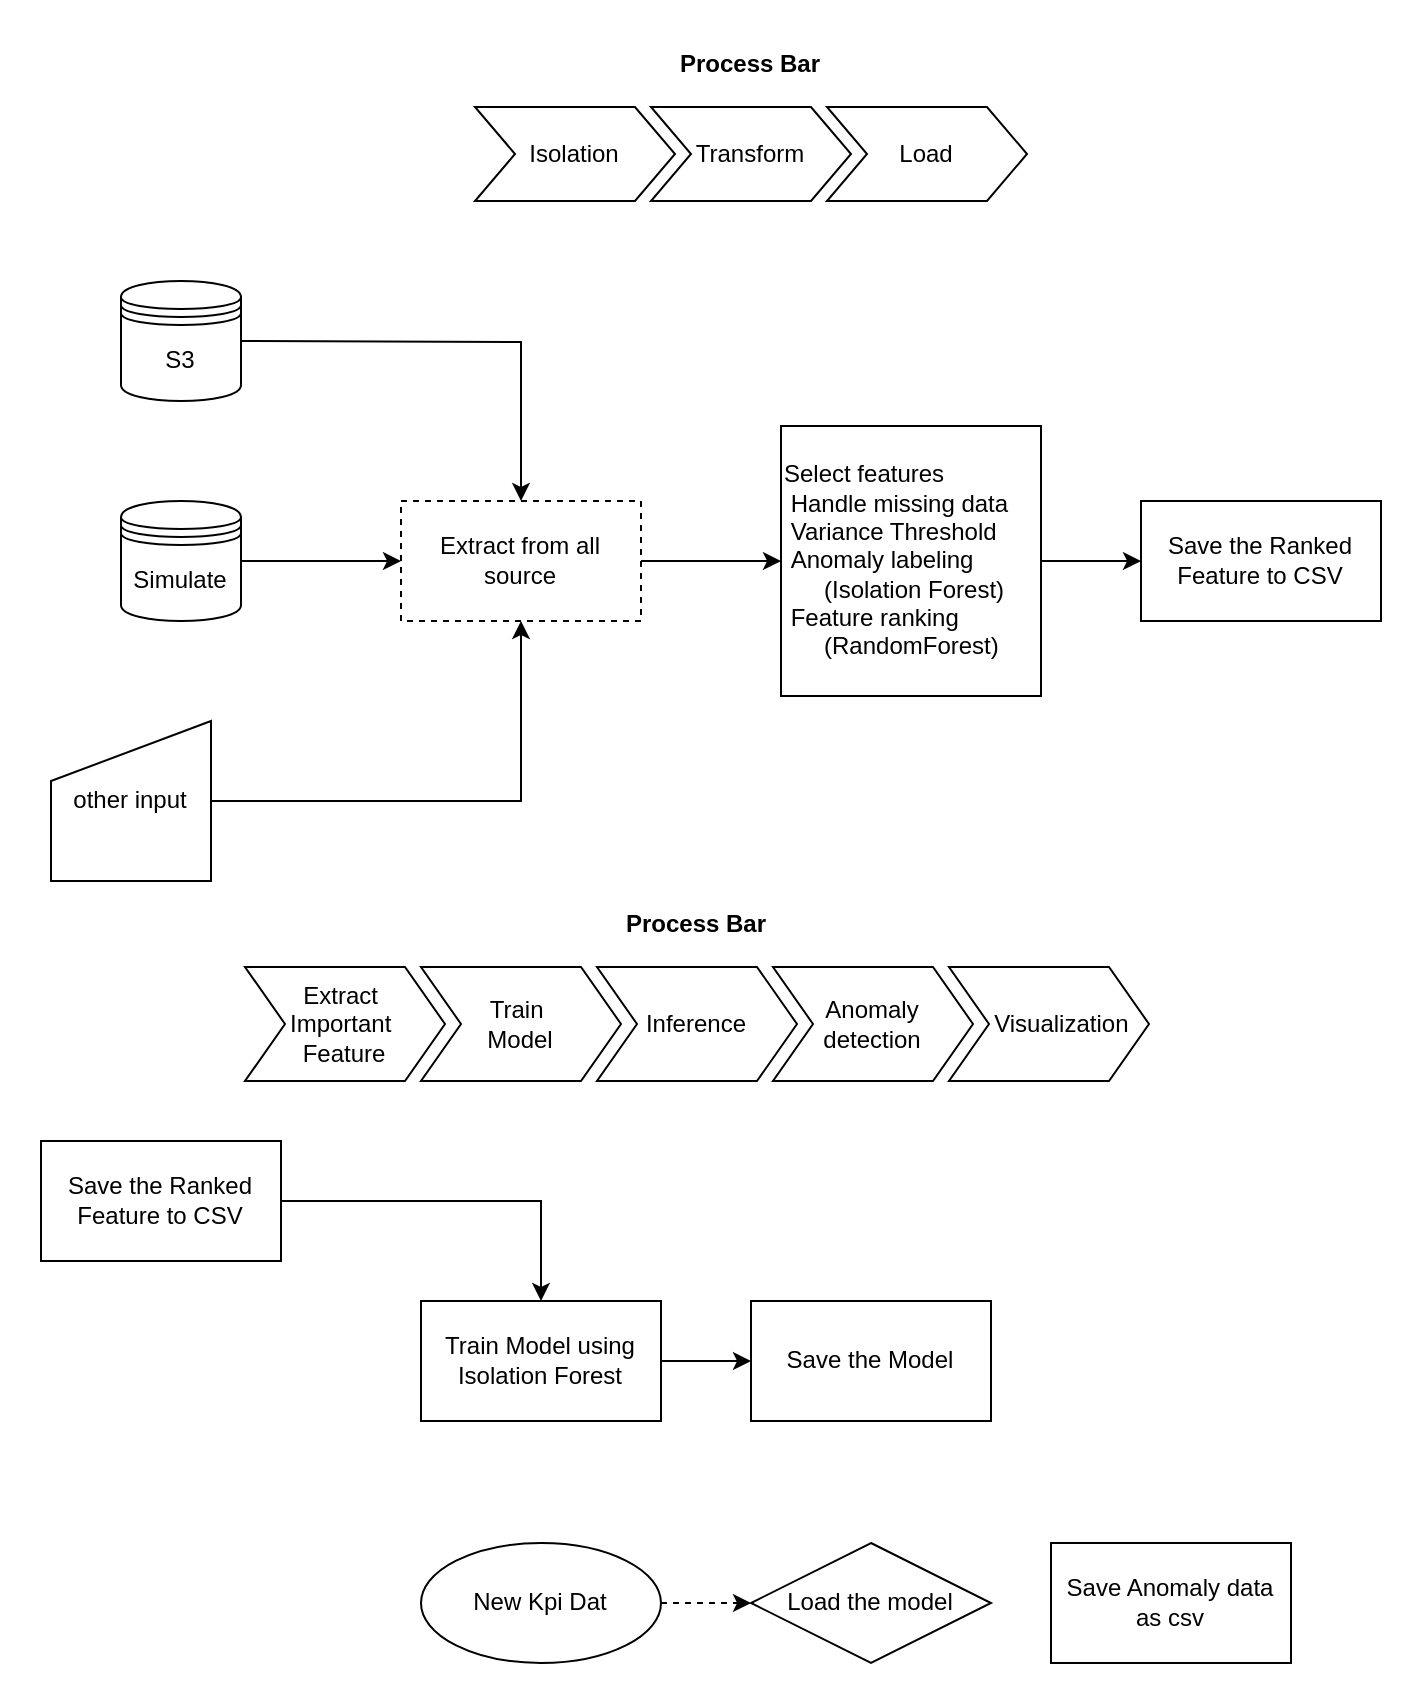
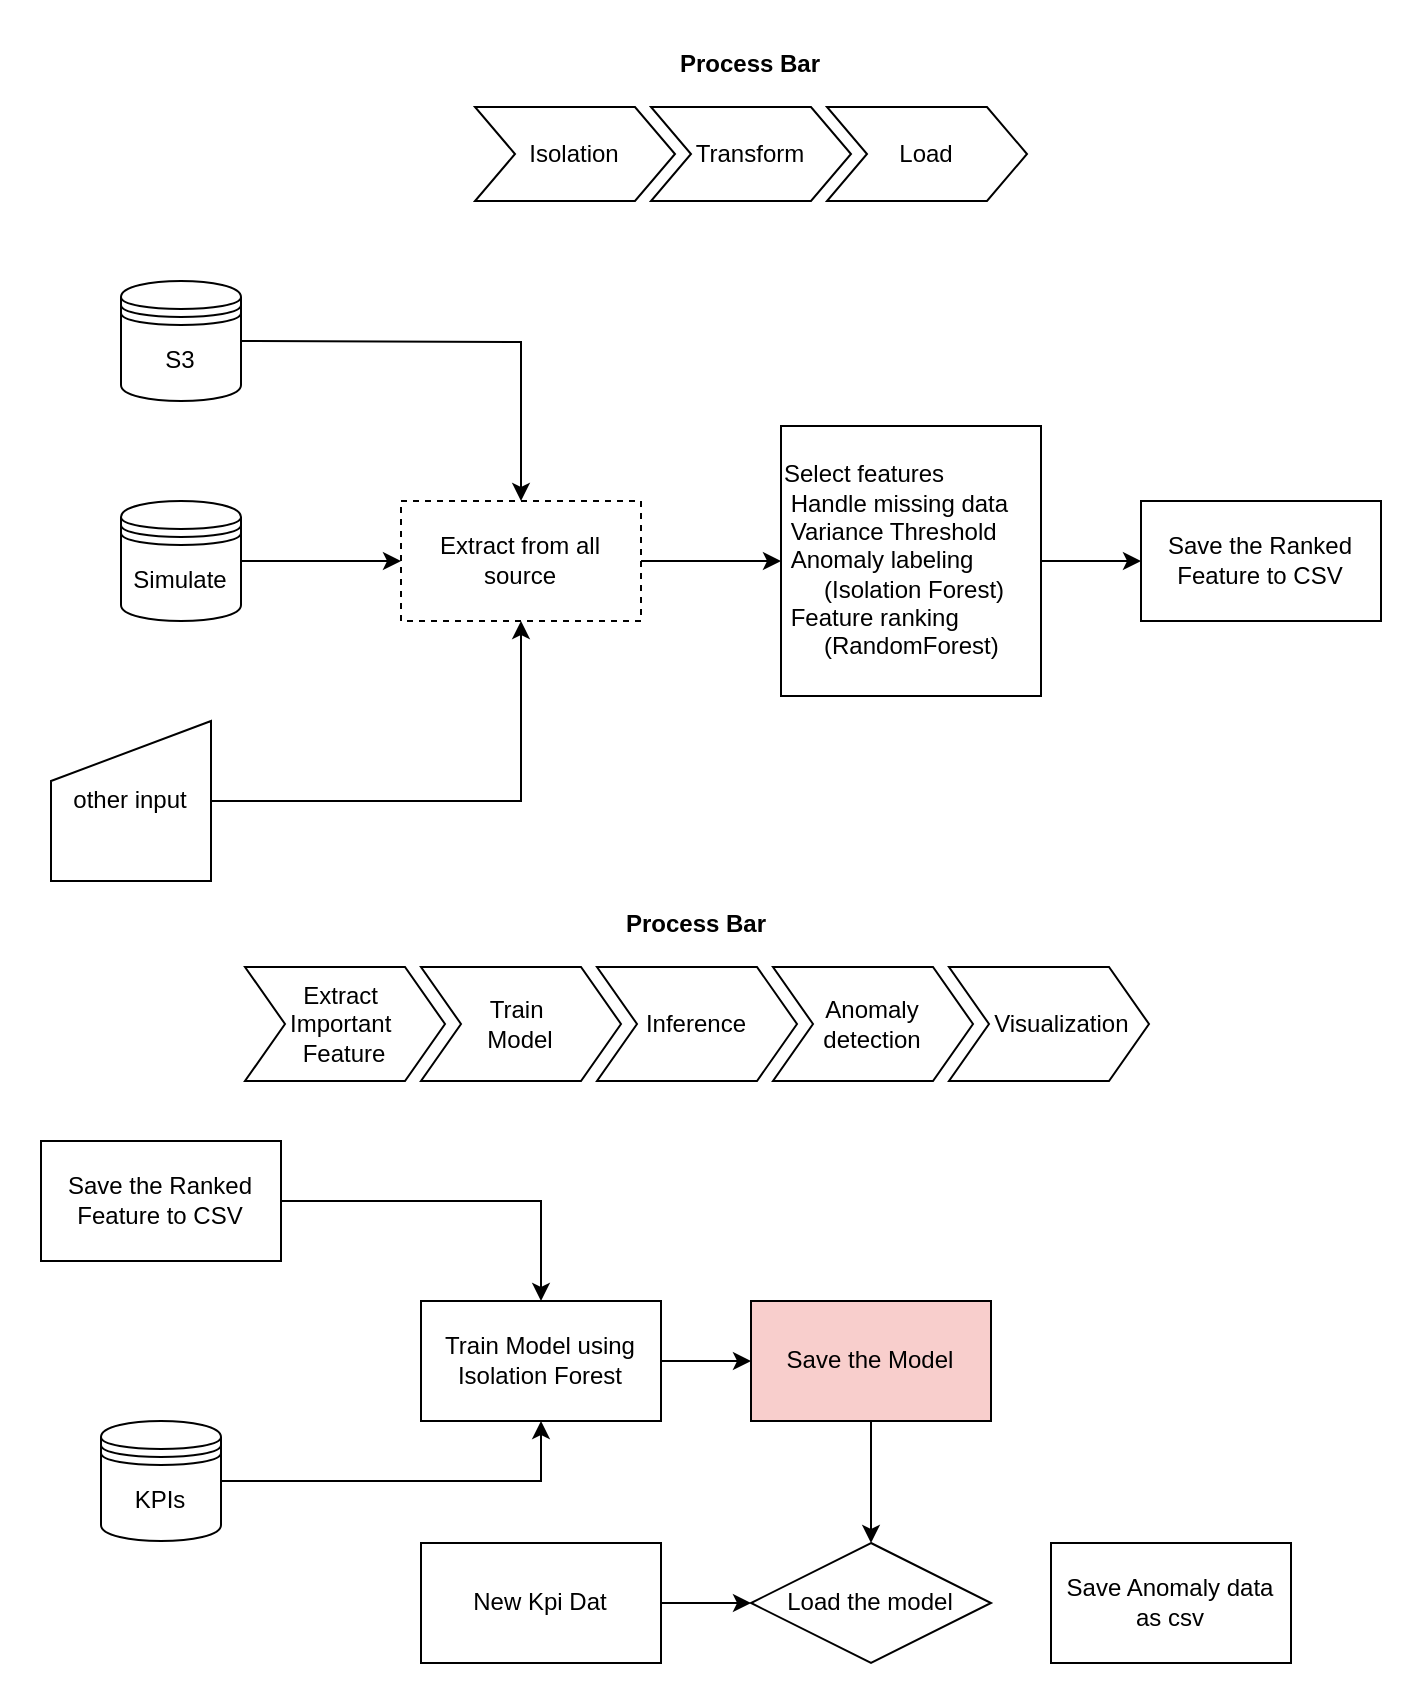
- <mxCell id="24" value="Save the Model" style="rounded=0;whiteSpace=wrap;html=1;" vertex="1" parent="1"><mxGeometry x="375" y="650" width="120" height="60" as="geometry" /></mxCell>
+ <mxCell id="24" value="Save the Model" style="rounded=0;whiteSpace=wrap;html=1;fillColor=#f8cecc;" vertex="1" parent="1"><mxGeometry x="375" y="650" width="120" height="60" as="geometry" /></mxCell>
+ <mxCell id="23" style="edgeStyle=orthogonalEdgeStyle;rounded=0;orthogonalLoop=1;jettySize=auto;html=1;" edge="1" parent="1" source="24" target="27"><mxGeometry relative="1" as="geometry" /></mxCell>
+ <mxCell id="18" value="KPIs" style="shape=datastore;whiteSpace=wrap;html=1;" vertex="1" parent="1"><mxGeometry x="50" y="710" width="60" height="60" as="geometry" /></mxCell>
+ <mxCell id="17" style="edgeStyle=orthogonalEdgeStyle;rounded=0;orthogonalLoop=1;jettySize=auto;html=1;exitX=1;exitY=0.5;exitDx=0;exitDy=0;entryX=0.5;entryY=1;entryDx=0;entryDy=0;" edge="1" parent="1" source="18" target="22"><mxGeometry relative="1" as="geometry" /></mxCell>
- <mxCell id="26" value="New Kpi Dat" style="ellipse;whiteSpace=wrap;html=1;" vertex="1" parent="1"><mxGeometry x="210" y="771" width="120" height="60" as="geometry" /></mxCell>
+ <mxCell id="26" value="New Kpi Dat" style="rounded=0;whiteSpace=wrap;html=1;" vertex="1" parent="1"><mxGeometry x="210" y="771" width="120" height="60" as="geometry" /></mxCell>
- <mxCell id="25" style="edgeStyle=orthogonalEdgeStyle;rounded=0;orthogonalLoop=1;jettySize=auto;html=1;exitX=1;exitY=0.5;exitDx=0;exitDy=0;entryX=0;entryY=0.5;entryDx=0;entryDy=0;dashed=1;" edge="1" parent="1" source="26" target="27"><mxGeometry relative="1" as="geometry" /></mxCell>
+ <mxCell id="25" style="edgeStyle=orthogonalEdgeStyle;rounded=0;orthogonalLoop=1;jettySize=auto;html=1;exitX=1;exitY=0.5;exitDx=0;exitDy=0;entryX=0;entryY=0.5;entryDx=0;entryDy=0;" edge="1" parent="1" source="26" target="27"><mxGeometry relative="1" as="geometry" /></mxCell>
